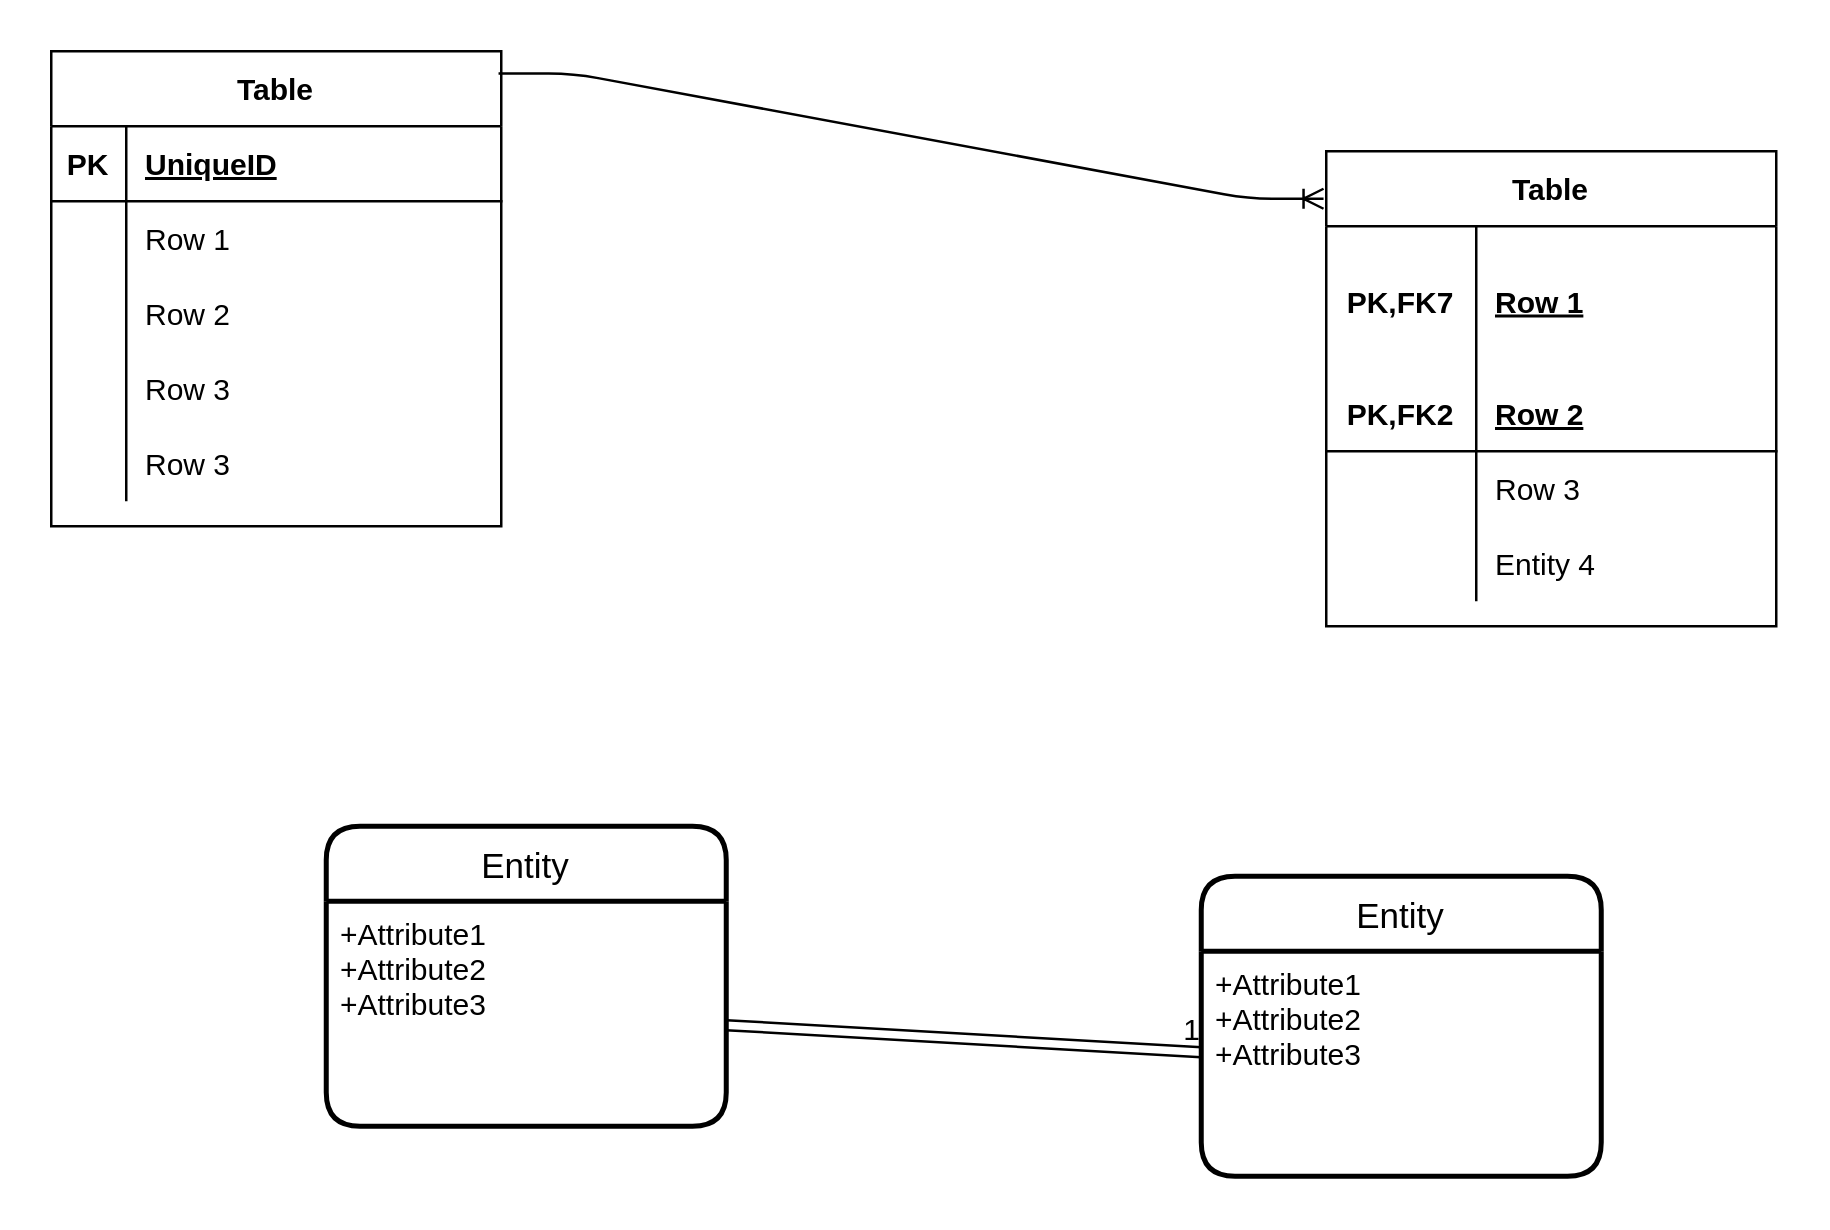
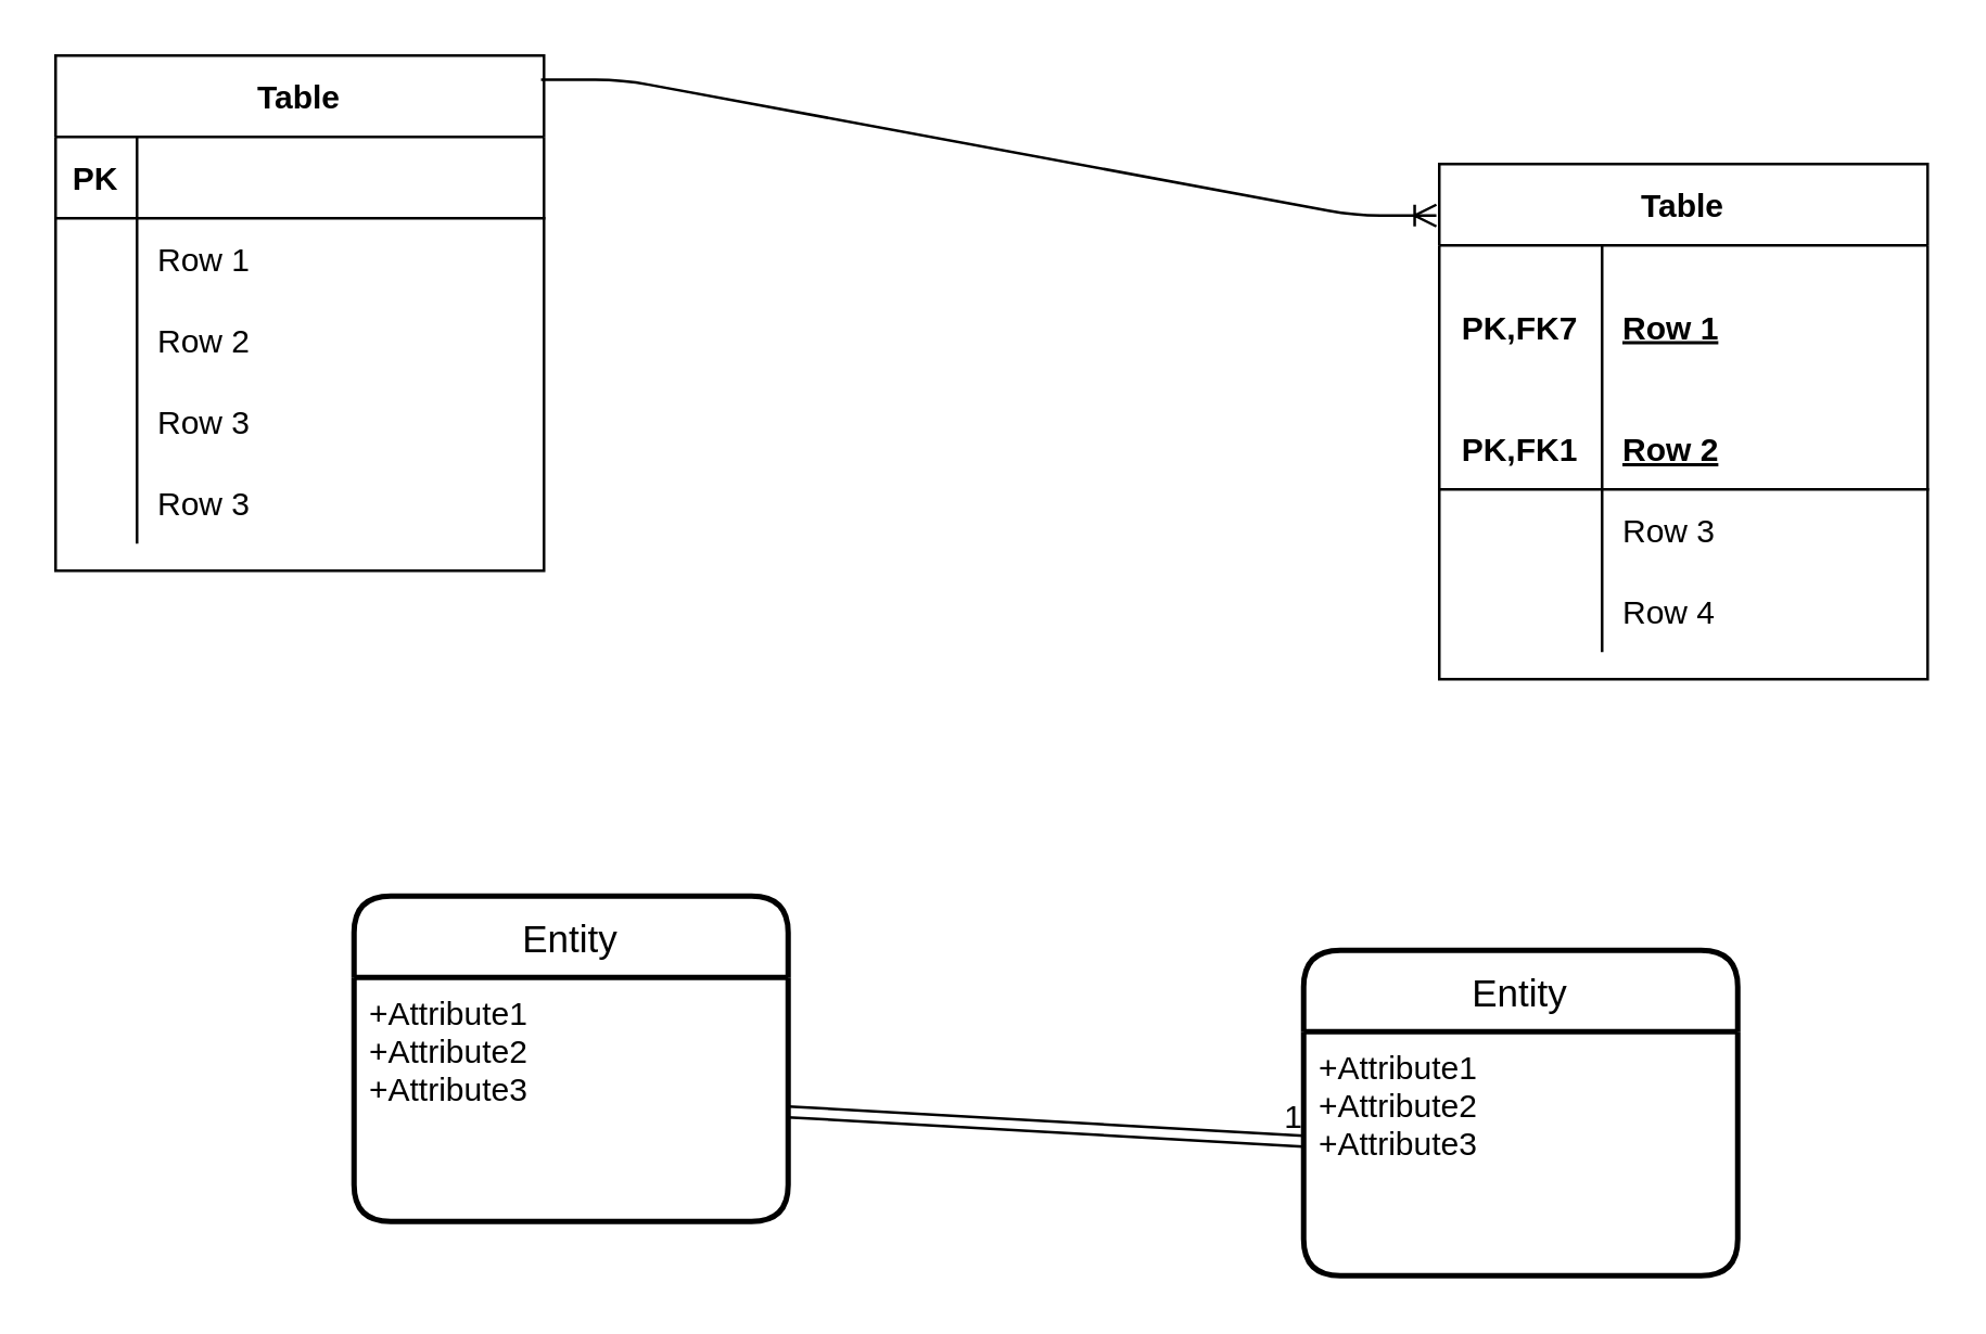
- <mxCell id="5" value="UniqueID" style="shape=partialRectangle;connectable=0;fillColor=none;top=0;left=0;bottom=0;right=0;align=left;spacingLeft=6;fontStyle=5;overflow=hidden;" vertex="1" parent="3"><mxGeometry x="30" width="150" height="30" as="geometry" /></mxCell>
- <mxCell id="23" value="PK,FK2" style="shape=partialRectangle;connectable=0;fillColor=none;top=0;left=0;bottom=0;right=0;fontStyle=1;overflow=hidden;" vertex="1" parent="22"><mxGeometry width="60" height="30" as="geometry" /></mxCell>
+ <mxCell id="23" value="PK,FK1" style="shape=partialRectangle;connectable=0;fillColor=none;top=0;left=0;bottom=0;right=0;fontStyle=1;overflow=hidden;" vertex="1" parent="22"><mxGeometry width="60" height="30" as="geometry" /></mxCell>
- <mxCell id="30" value="Entity 4" style="shape=partialRectangle;connectable=0;fillColor=none;top=0;left=0;bottom=0;right=0;align=left;spacingLeft=6;overflow=hidden;" vertex="1" parent="28"><mxGeometry x="60" width="120" height="30" as="geometry" /></mxCell>
+ <mxCell id="30" value="Row 4" style="shape=partialRectangle;connectable=0;fillColor=none;top=0;left=0;bottom=0;right=0;align=left;spacingLeft=6;overflow=hidden;" vertex="1" parent="28"><mxGeometry x="60" width="120" height="30" as="geometry" /></mxCell>
